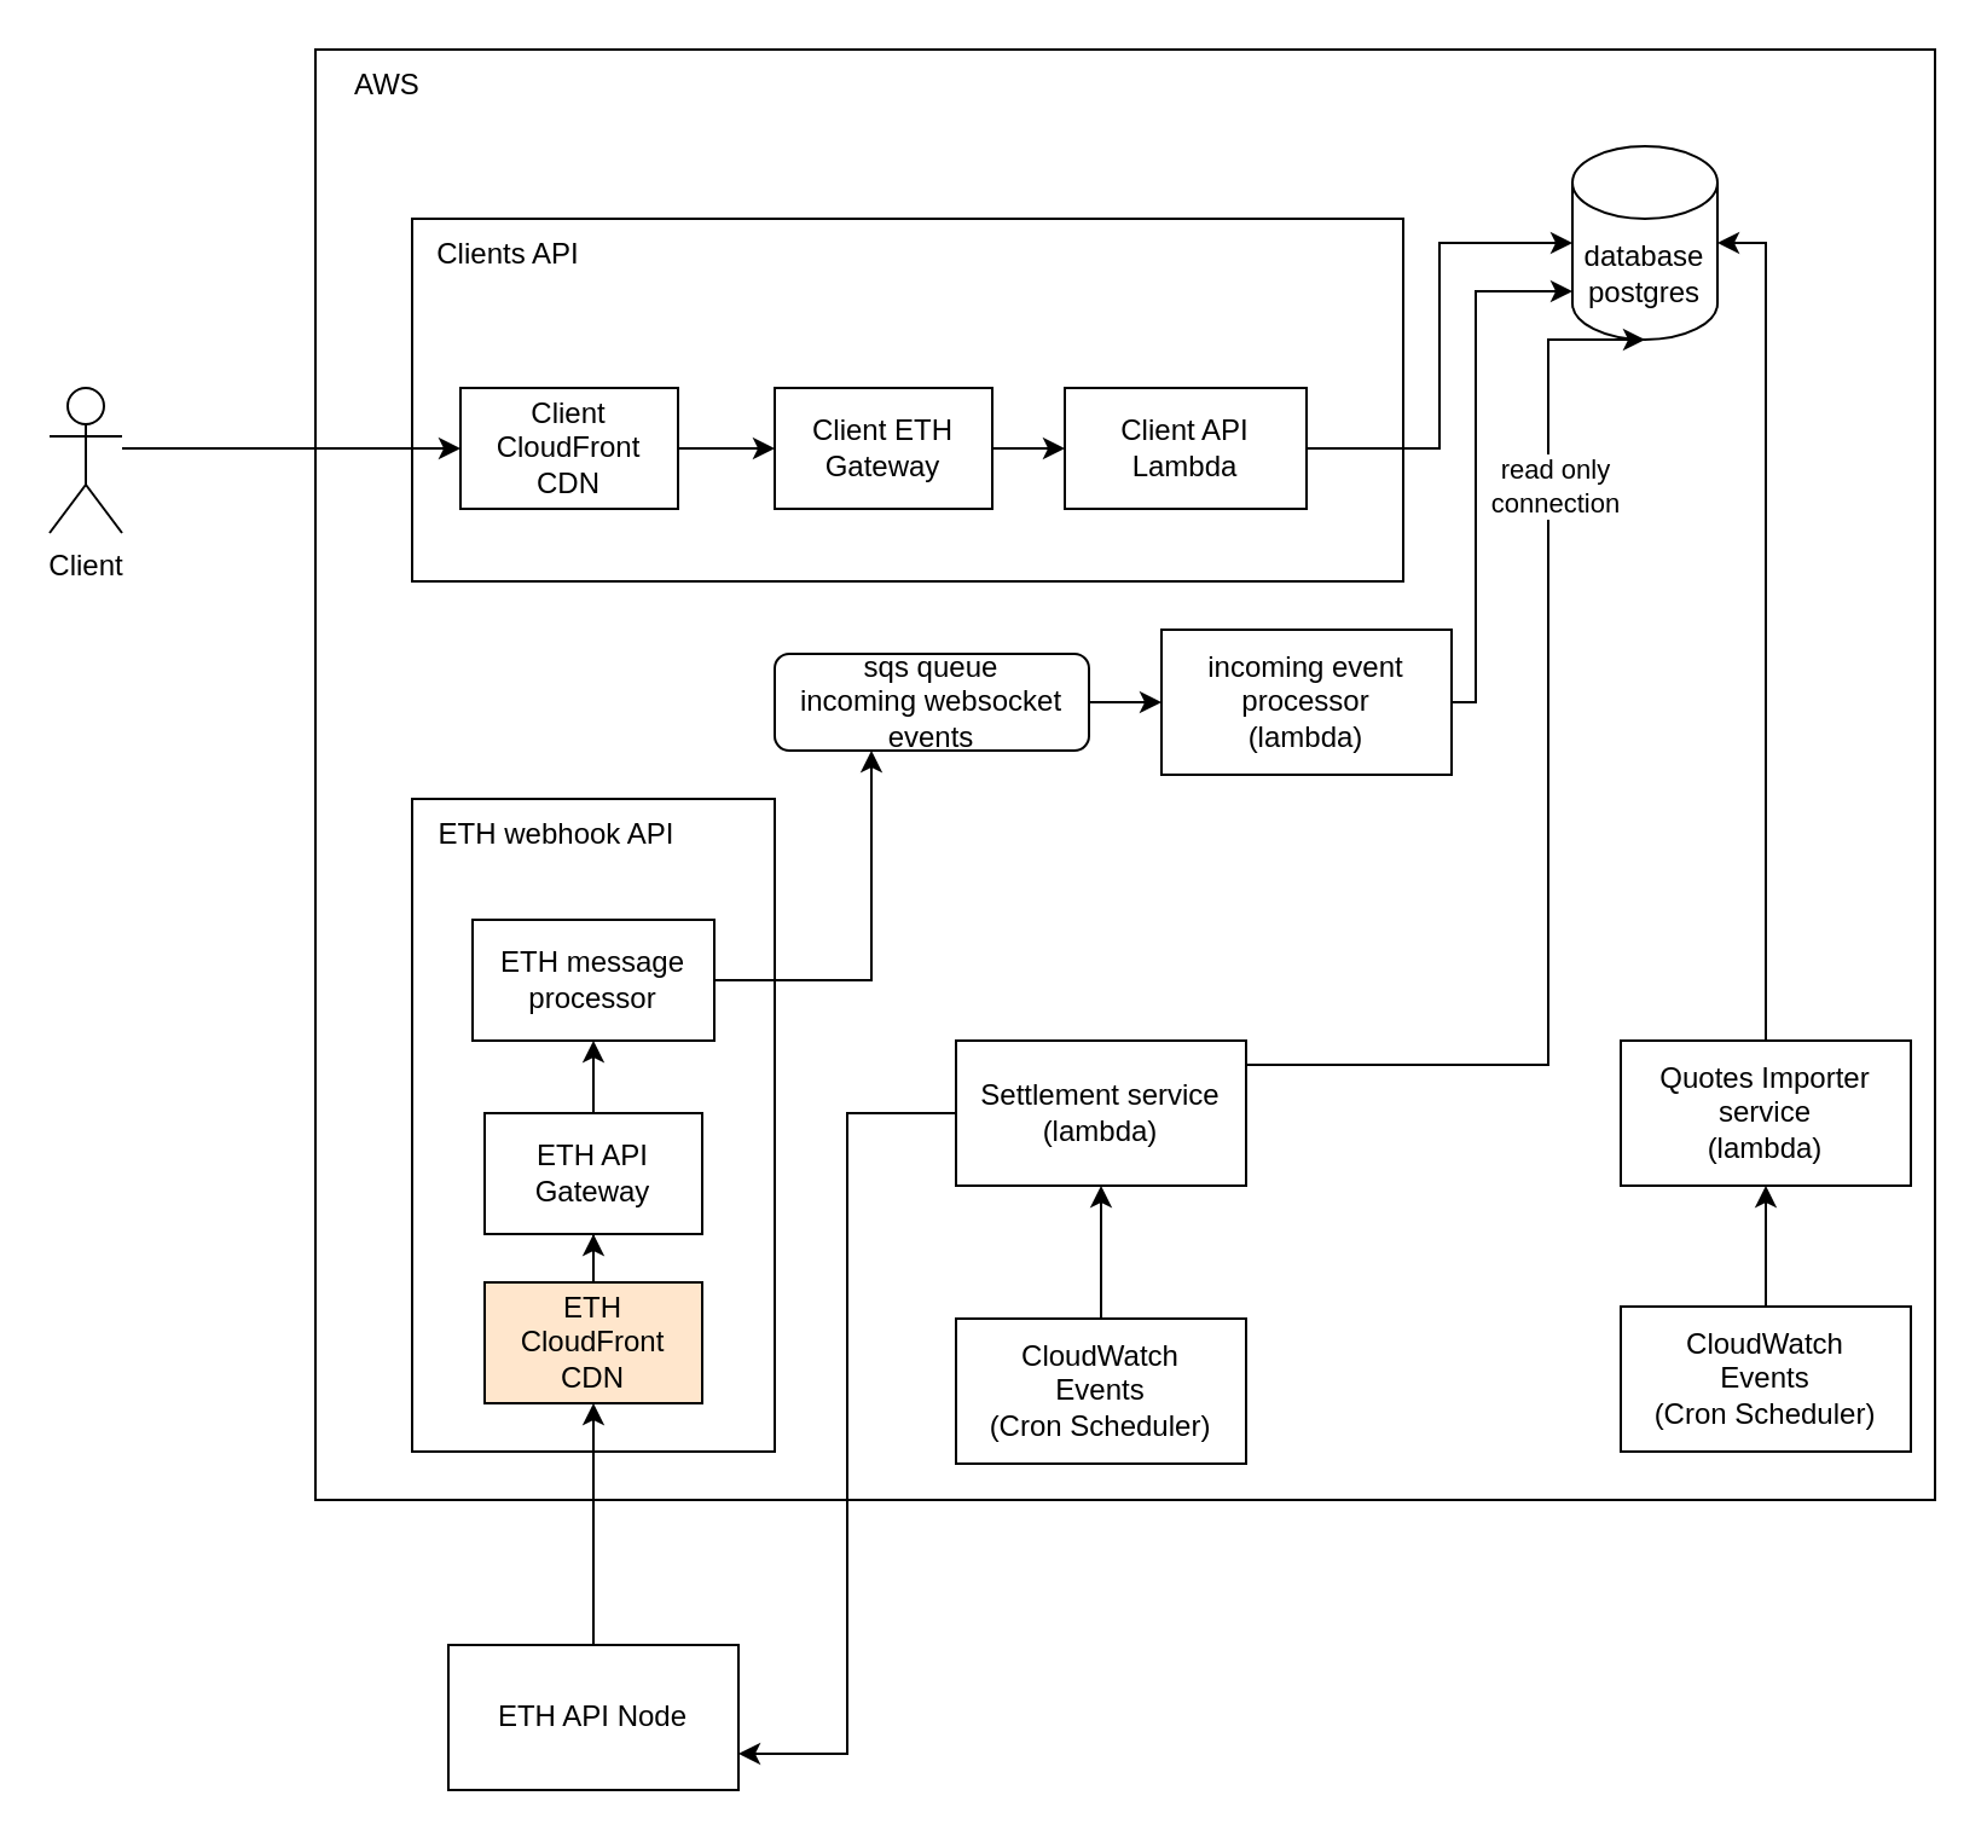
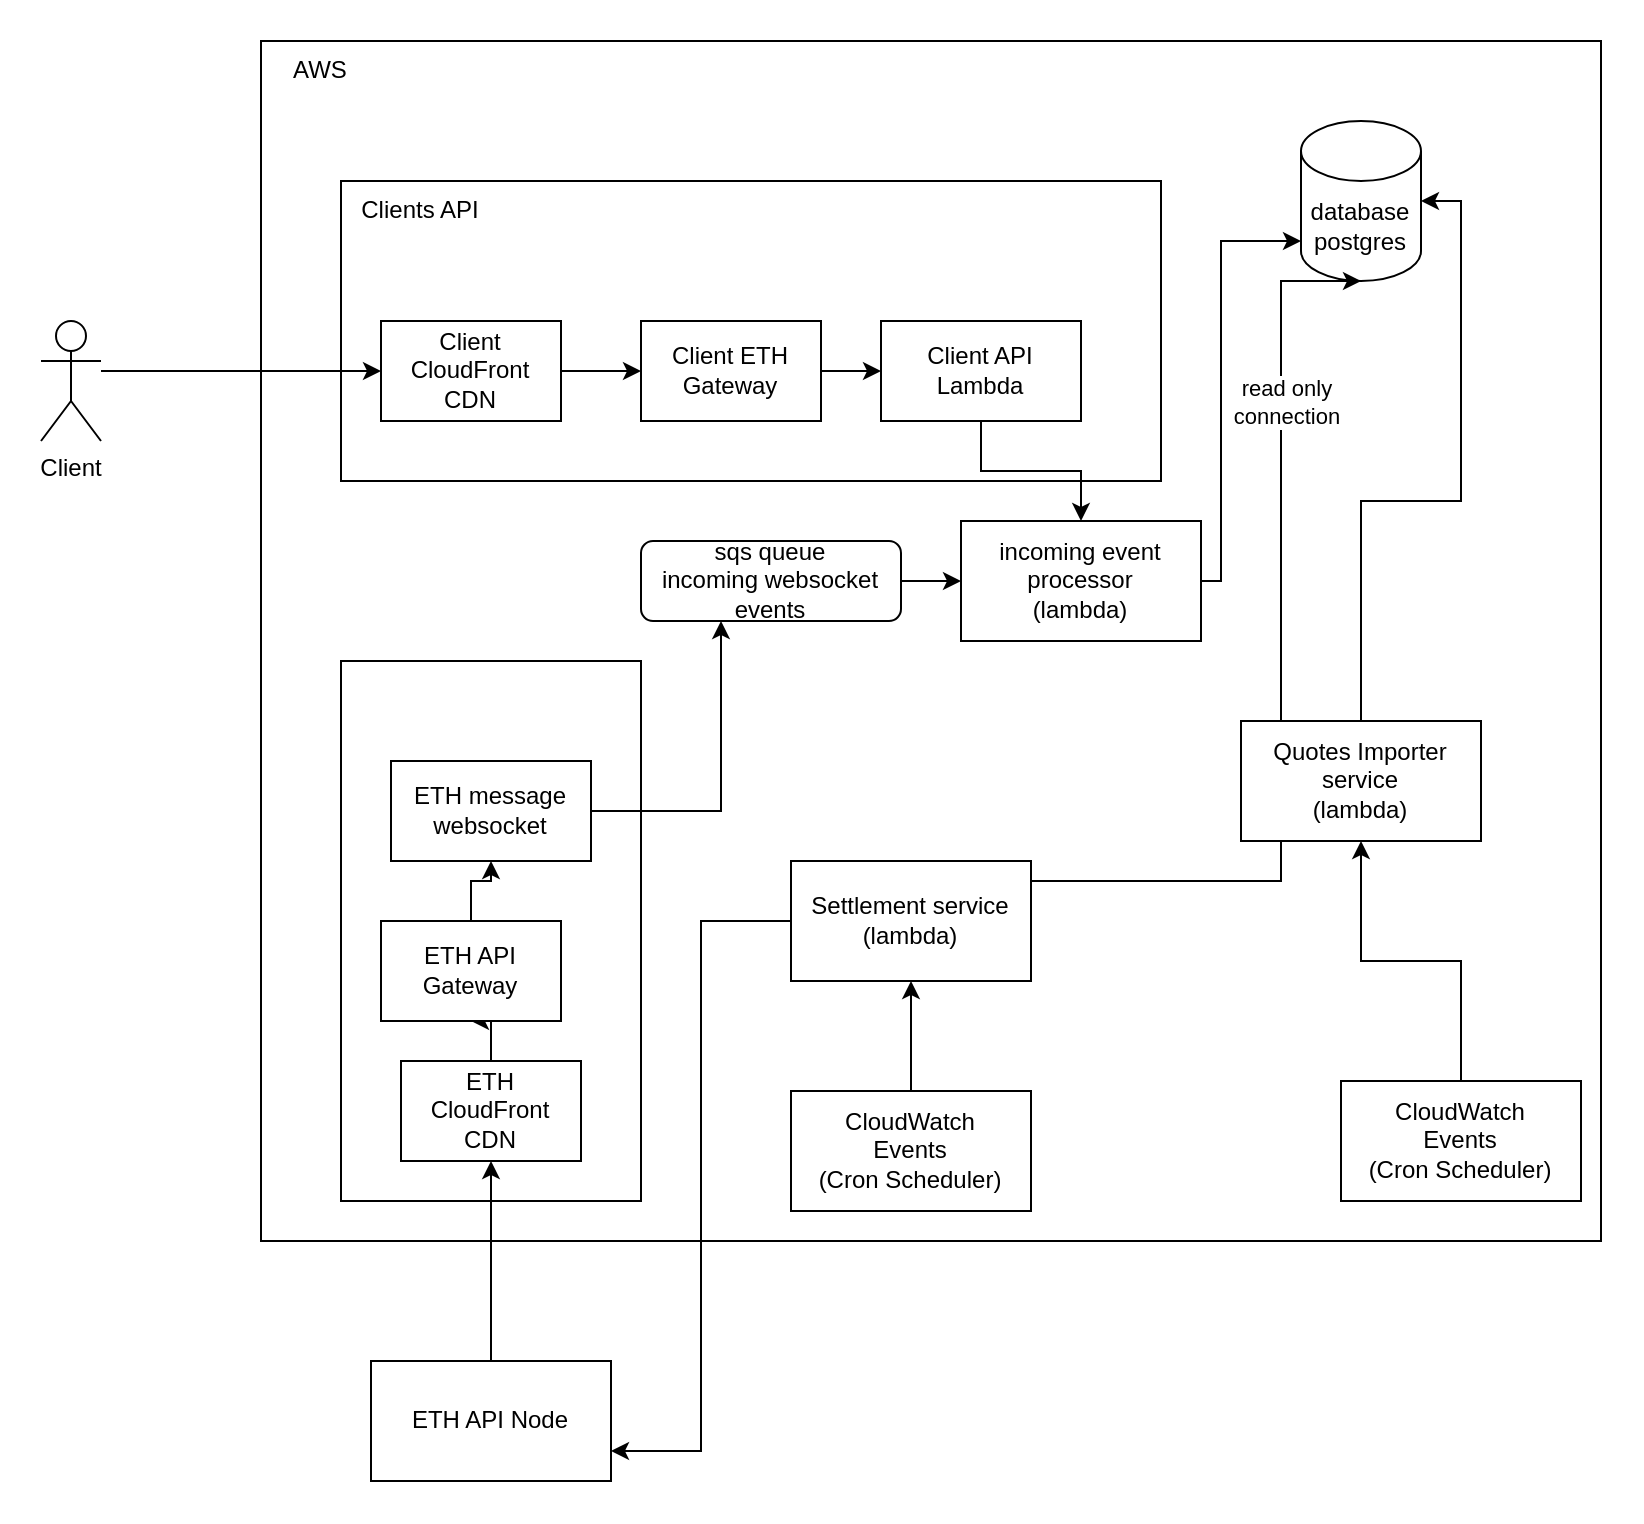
- <mxCell id="12" style="edgeStyle=orthogonalEdgeStyle;rounded=0;orthogonalLoop=1;jettySize=auto;html=1;entryX=0;entryY=0.5;entryDx=0;entryDy=0;entryPerimeter=0;" parent="1" source="13" target="14" edge="1"><mxGeometry relative="1" as="geometry" /></mxCell>
+ <mxCell id="12" style="edgeStyle=orthogonalEdgeStyle;rounded=0;orthogonalLoop=1;jettySize=auto;html=1;" parent="1" source="13" target="18" edge="1"><mxGeometry relative="1" as="geometry" /></mxCell>
- <mxCell id="27" value="ETH webhook API" style="text;html=1;strokeColor=none;fillColor=none;align=center;verticalAlign=middle;whiteSpace=wrap;rounded=0;" parent="1" vertex="1"><mxGeometry x="170" y="330" width="120" height="30" as="geometry" /></mxCell>
- <mxCell id="33" value="ETH message processor" style="rounded=0;whiteSpace=wrap;html=1;" parent="1" vertex="1"><mxGeometry x="195" y="380" width="100" height="50" as="geometry" /></mxCell>
+ <mxCell id="33" value="ETH message websocket" style="rounded=0;whiteSpace=wrap;html=1;" parent="1" vertex="1"><mxGeometry x="195" y="380" width="100" height="50" as="geometry" /></mxCell>
- <mxCell id="35" value="Quotes Importer service&lt;br&gt;(lambda)" style="rounded=0;whiteSpace=wrap;html=1;" parent="1" vertex="1"><mxGeometry x="670" y="430" width="120" height="60" as="geometry" /></mxCell>
+ <mxCell id="35" value="Quotes Importer service&lt;br&gt;(lambda)" style="rounded=0;whiteSpace=wrap;html=1;" parent="1" vertex="1"><mxGeometry x="620" y="360" width="120" height="60" as="geometry" /></mxCell>
- <mxCell id="31" value="ETH API Gateway" style="rounded=0;whiteSpace=wrap;html=1;" parent="1" vertex="1"><mxGeometry x="200" y="460" width="90" height="50" as="geometry" /></mxCell>
+ <mxCell id="31" value="ETH API Gateway" style="rounded=0;whiteSpace=wrap;html=1;" parent="1" vertex="1"><mxGeometry x="190" y="460" width="90" height="50" as="geometry" /></mxCell>
- <mxCell id="29" value="ETH&lt;br&gt;CloudFront&lt;br&gt;CDN" style="rounded=0;whiteSpace=wrap;html=1;fillColor=#ffe6cc;" parent="1" vertex="1"><mxGeometry x="200" y="530" width="90" height="50" as="geometry" /></mxCell>
+ <mxCell id="29" value="ETH&lt;br&gt;CloudFront&lt;br&gt;CDN" style="rounded=0;whiteSpace=wrap;html=1;" parent="1" vertex="1"><mxGeometry x="200" y="530" width="90" height="50" as="geometry" /></mxCell>
